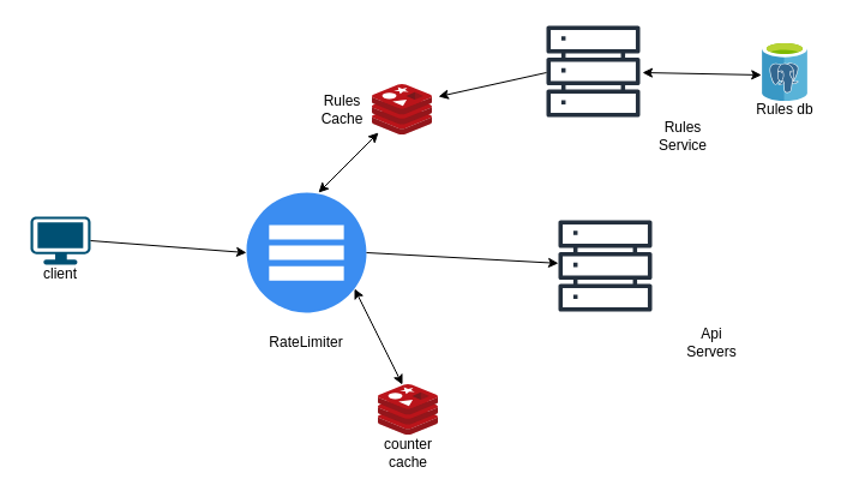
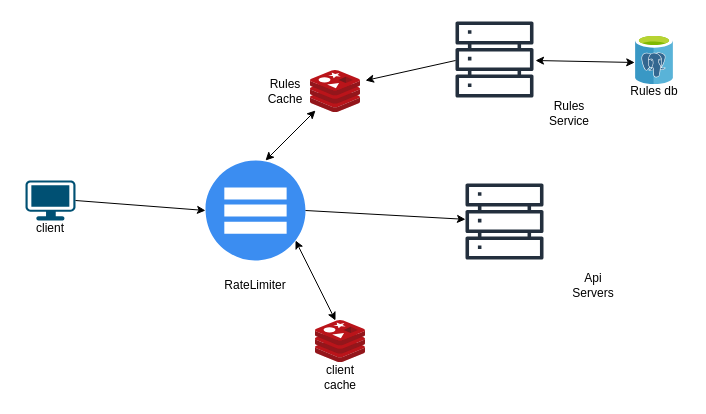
- <mxCell id="12" value="counter cache" style="text;html=1;align=center;verticalAlign=middle;whiteSpace=wrap;rounded=0;" vertex="1" parent="1"><mxGeometry x="310" y="362" width="60" height="30" as="geometry" /></mxCell>
+ <mxCell id="12" value="client cache" style="text;html=1;align=center;verticalAlign=middle;whiteSpace=wrap;rounded=0;" vertex="1" parent="1"><mxGeometry x="310" y="362" width="60" height="30" as="geometry" /></mxCell>
